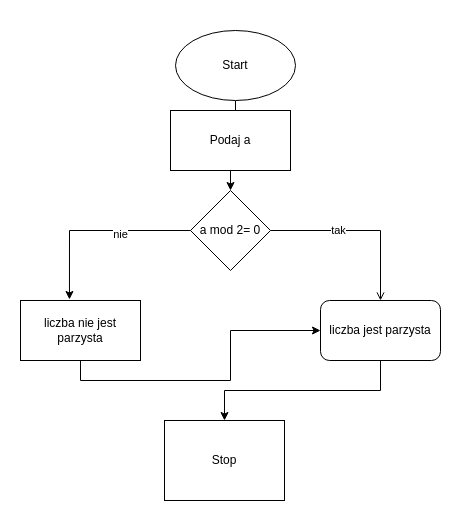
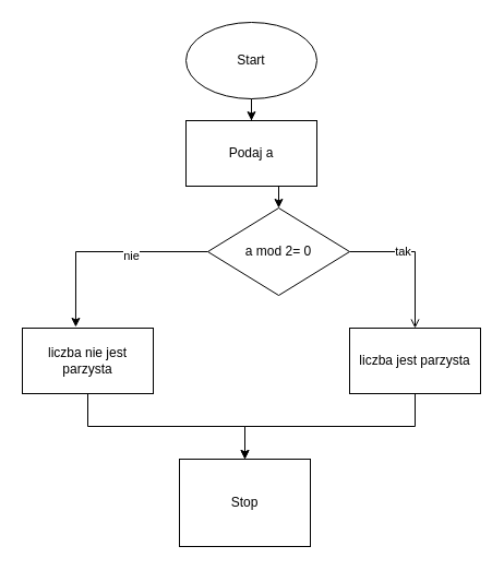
- <mxCell id="3" value="Start" style="ellipse;whiteSpace=wrap;html=1;" vertex="1" parent="1"><mxGeometry x="175" y="30" width="120" height="70" as="geometry" /></mxCell>
+ <mxCell id="3" value="Start" style="ellipse;whiteSpace=wrap;html=1;" vertex="1" parent="1"><mxGeometry x="170" y="20" width="120" height="70" as="geometry" /></mxCell>
- <mxCell id="10" value="a mod 2= 0" style="rhombus;whiteSpace=wrap;html=1;" vertex="1" parent="1"><mxGeometry x="190" y="190" width="80" height="80" as="geometry" /></mxCell>
+ <mxCell id="10" value="a mod 2= 0" style="rhombus;whiteSpace=wrap;html=1;" vertex="1" parent="1"><mxGeometry x="190" y="190" width="130" height="80" as="geometry" /></mxCell>
- <mxCell id="14" value="liczba jest parzysta" style="whiteSpace=wrap;html=1;rounded=1;" vertex="1" parent="1"><mxGeometry x="320" y="300" width="120" height="60" as="geometry" /></mxCell>
+ <mxCell id="14" value="liczba jest parzysta" style="rounded=0;whiteSpace=wrap;html=1;" vertex="1" parent="1"><mxGeometry x="320" y="300" width="120" height="60" as="geometry" /></mxCell>
- <mxCell id="11" style="edgeStyle=orthogonalEdgeStyle;rounded=0;orthogonalLoop=1;jettySize=auto;html=1;exitX=0.5;exitY=1;exitDx=0;exitDy=0;" edge="1" parent="1" source="12" target="14"><mxGeometry relative="1" as="geometry" /></mxCell>
+ <mxCell id="11" style="edgeStyle=orthogonalEdgeStyle;rounded=0;orthogonalLoop=1;jettySize=auto;html=1;exitX=0.5;exitY=1;exitDx=0;exitDy=0;entryX=0.5;entryY=0;entryDx=0;entryDy=0;" edge="1" parent="1" source="12" target="15"><mxGeometry relative="1" as="geometry" /></mxCell>
